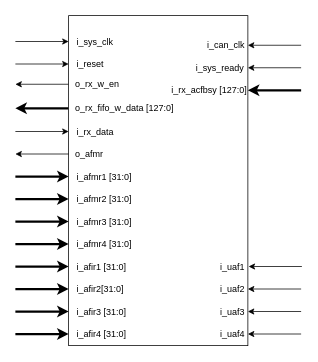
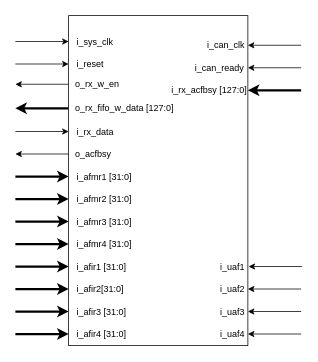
- <mxCell id="22" value="i_sys_ready" style="text;html=1;align=right;verticalAlign=middle;resizable=0;points=[];autosize=1;" vertex="1" parent="1"><mxGeometry x="246" y="80" width="80" height="20" as="geometry" /></mxCell>
+ <mxCell id="22" value="i_can_ready" style="text;html=1;align=right;verticalAlign=middle;resizable=0;points=[];autosize=1;" vertex="1" parent="1"><mxGeometry x="246" y="80" width="80" height="20" as="geometry" /></mxCell>
- <mxCell id="39" value="o_afmr" style="text;html=1;align=left;verticalAlign=middle;resizable=0;points=[];autosize=1;" vertex="1" parent="1"><mxGeometry x="98" y="195" width="60" height="20" as="geometry" /></mxCell>
+ <mxCell id="39" value="o_acfbsy" style="text;html=1;align=left;verticalAlign=middle;resizable=0;points=[];autosize=1;" vertex="1" parent="1"><mxGeometry x="98" y="195" width="60" height="20" as="geometry" /></mxCell>
